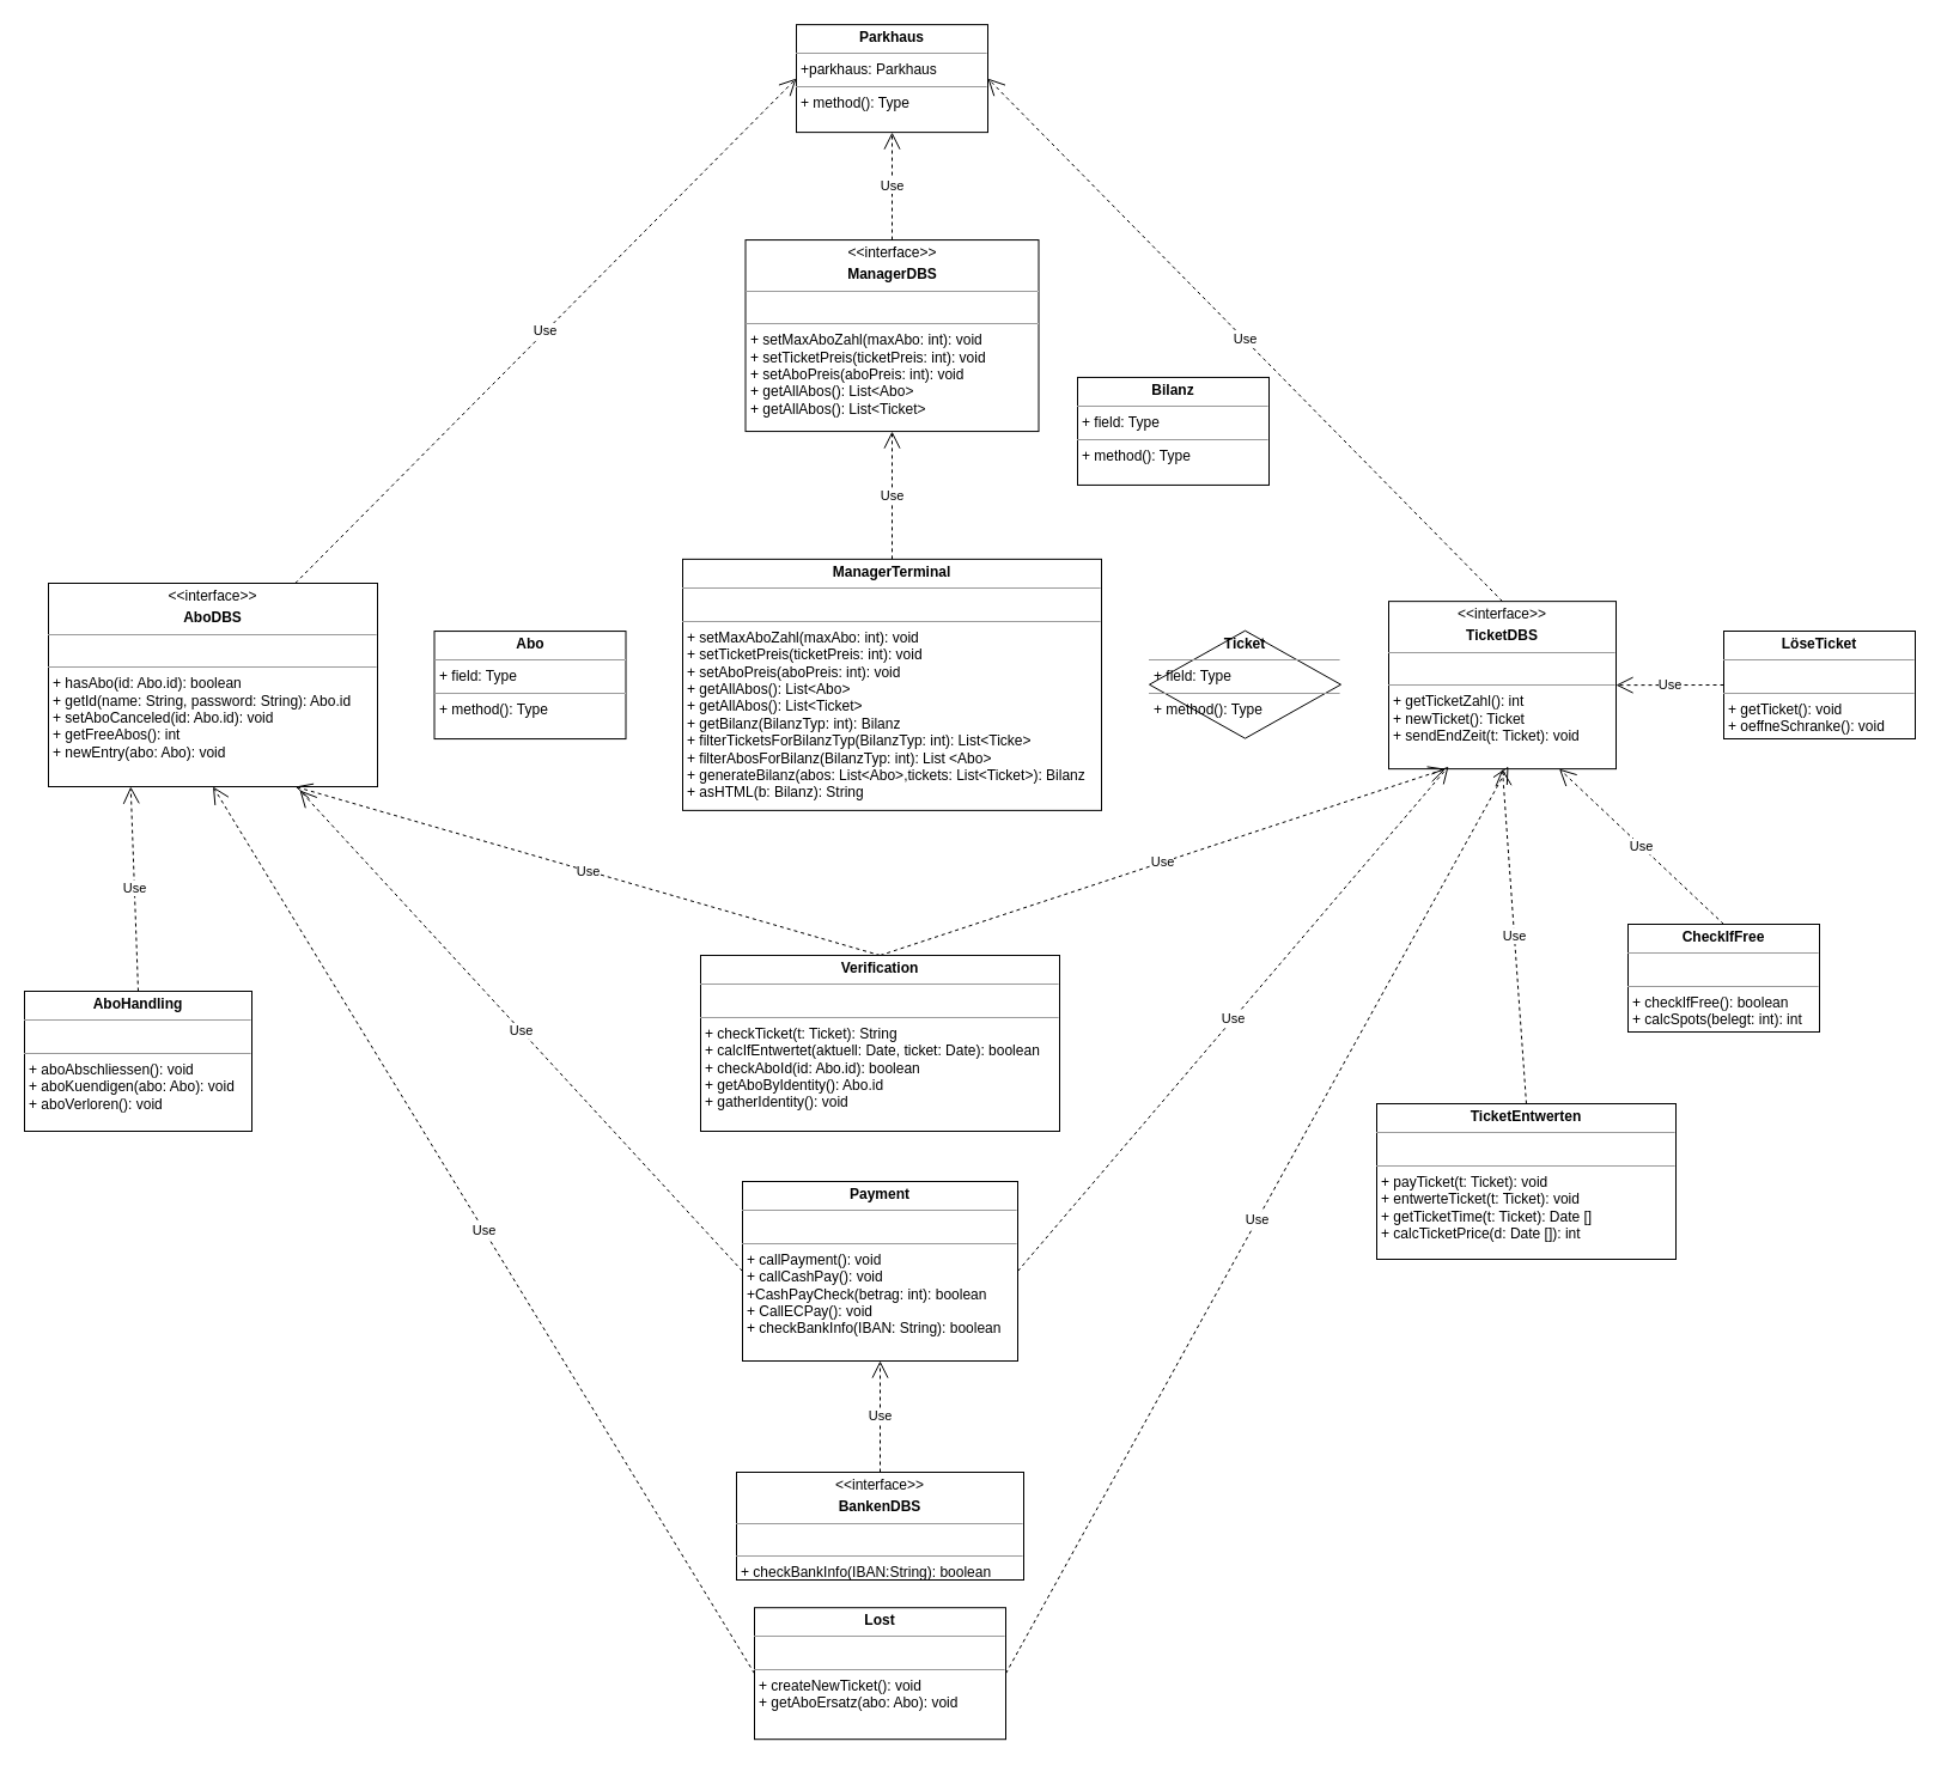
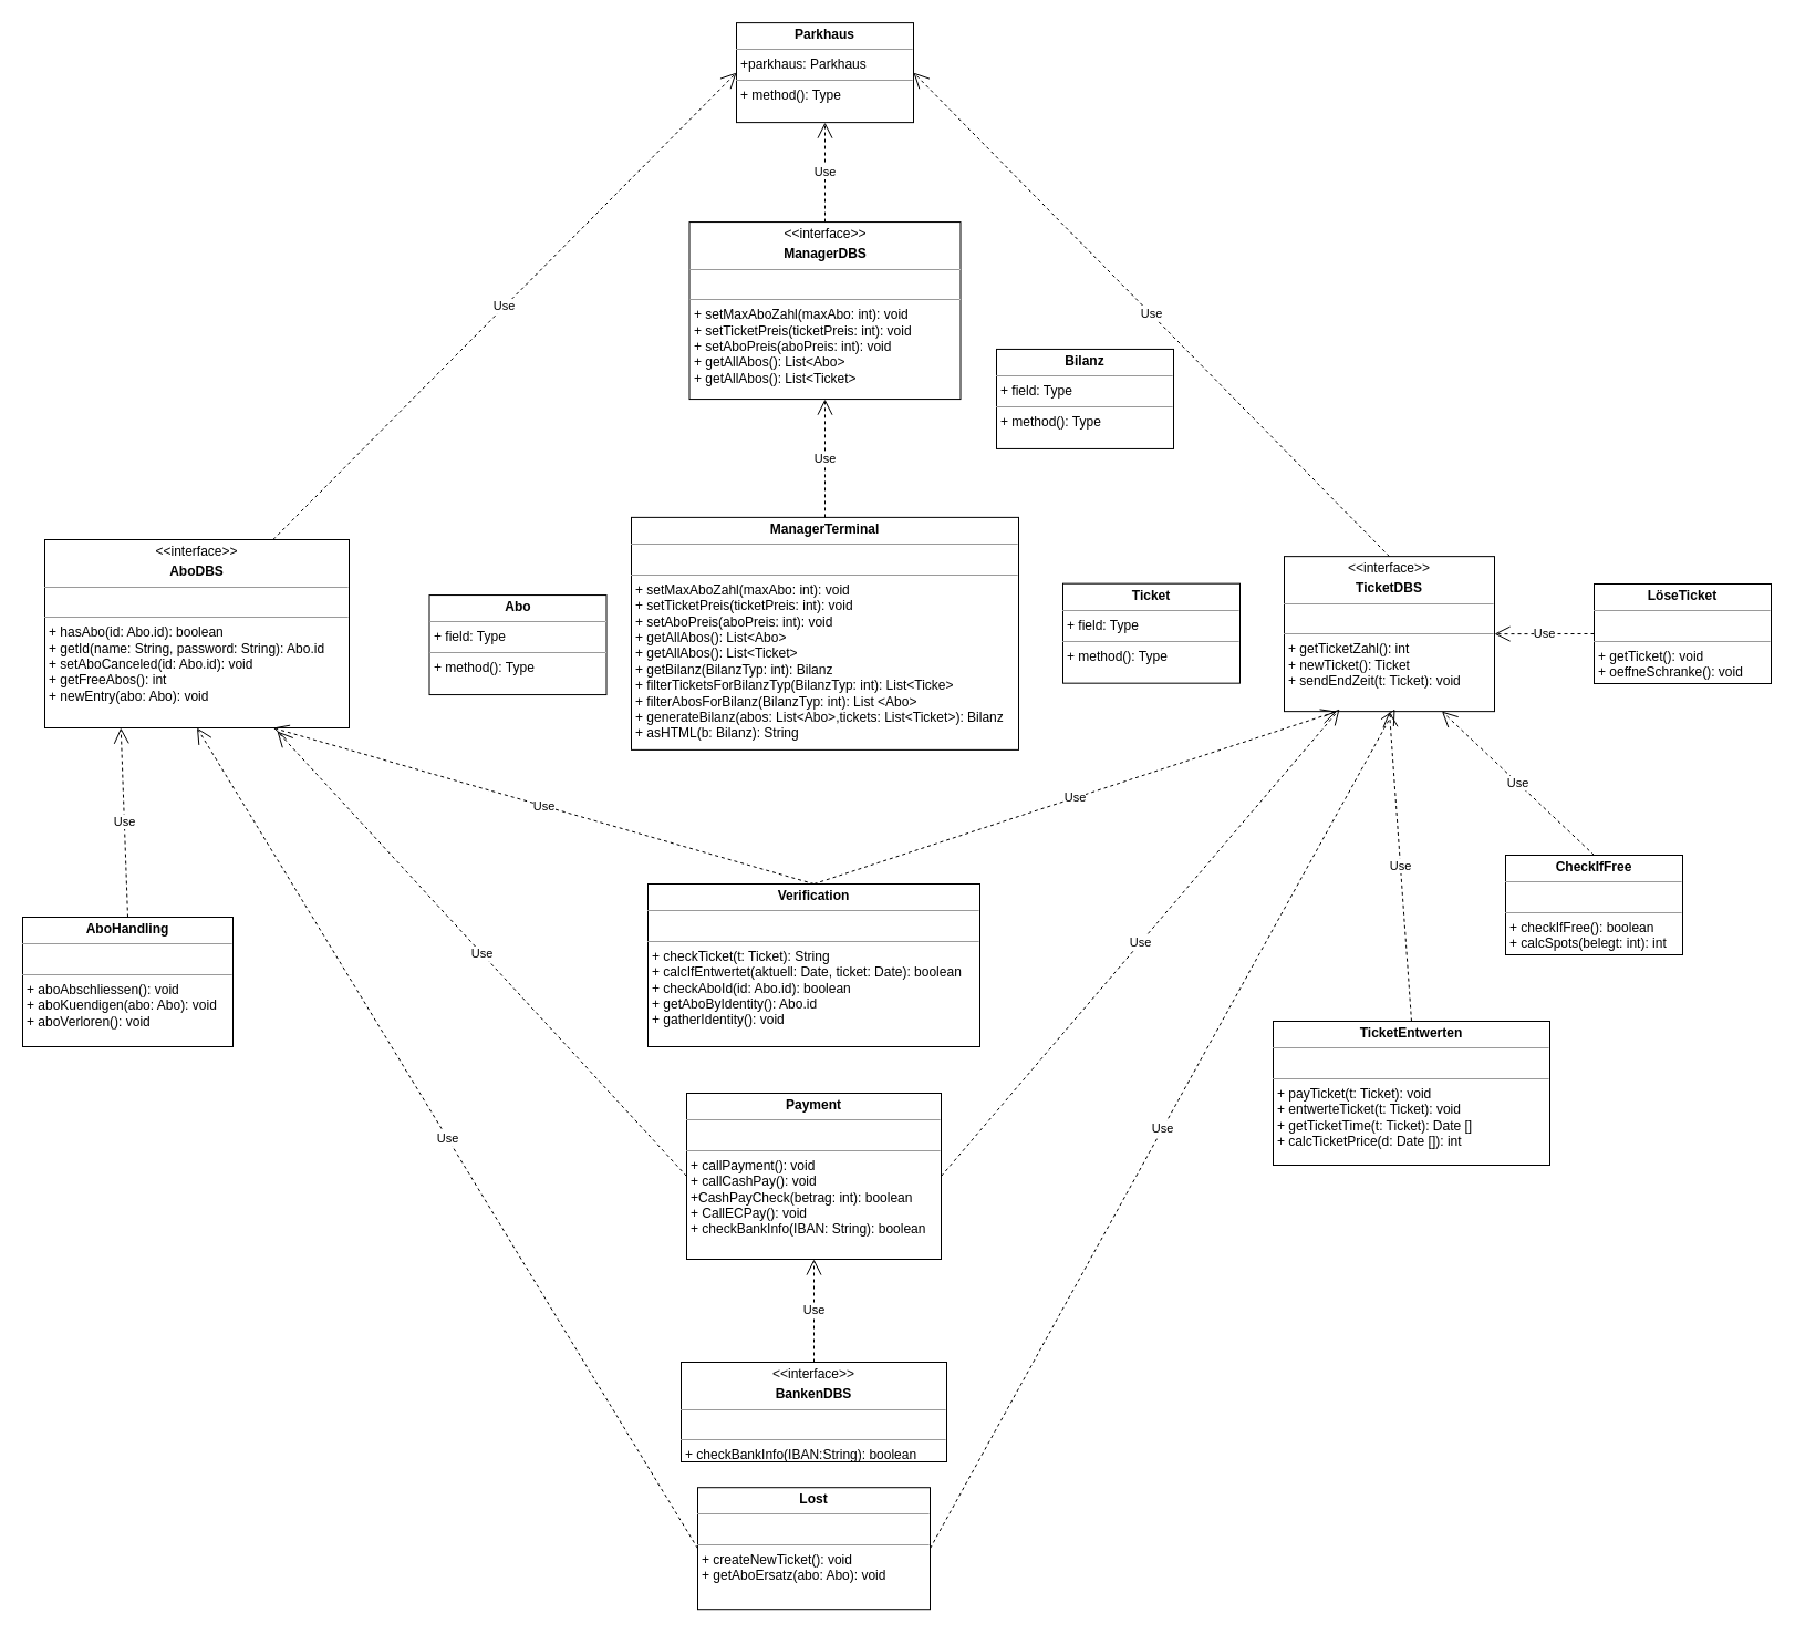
- <mxCell id="16" value="&lt;p style=&quot;margin: 0px ; margin-top: 4px ; text-align: center&quot;&gt;&lt;b&gt;Ticket&lt;/b&gt;&lt;/p&gt;&lt;hr size=&quot;1&quot;&gt;&lt;p style=&quot;margin: 0px ; margin-left: 4px&quot;&gt;+ field: Type&lt;/p&gt;&lt;hr size=&quot;1&quot;&gt;&lt;p style=&quot;margin: 0px ; margin-left: 4px&quot;&gt;+ method(): Type&lt;/p&gt;" style="rhombus;verticalAlign=top;align=left;overflow=fill;fontSize=12;fontFamily=Helvetica;html=1;" parent="1" vertex="1"><mxGeometry x="960" y="526.667" width="160" height="90" as="geometry" /></mxCell>
+ <mxCell id="16" value="&lt;p style=&quot;margin: 0px ; margin-top: 4px ; text-align: center&quot;&gt;&lt;b&gt;Ticket&lt;/b&gt;&lt;/p&gt;&lt;hr size=&quot;1&quot;&gt;&lt;p style=&quot;margin: 0px ; margin-left: 4px&quot;&gt;+ field: Type&lt;/p&gt;&lt;hr size=&quot;1&quot;&gt;&lt;p style=&quot;margin: 0px ; margin-left: 4px&quot;&gt;+ method(): Type&lt;/p&gt;" style="verticalAlign=top;align=left;overflow=fill;fontSize=12;fontFamily=Helvetica;html=1;" parent="1" vertex="1"><mxGeometry x="960" y="526.667" width="160" height="90" as="geometry" /></mxCell>
- <mxCell id="15" value="&lt;p style=&quot;margin: 0px ; margin-top: 4px ; text-align: center&quot;&gt;&lt;b&gt;Abo&lt;/b&gt;&lt;/p&gt;&lt;hr size=&quot;1&quot;&gt;&lt;p style=&quot;margin: 0px ; margin-left: 4px&quot;&gt;+ field: Type&lt;/p&gt;&lt;hr size=&quot;1&quot;&gt;&lt;p style=&quot;margin: 0px ; margin-left: 4px&quot;&gt;+ method(): Type&lt;/p&gt;" style="verticalAlign=top;align=left;overflow=fill;fontSize=12;fontFamily=Helvetica;html=1;" parent="1" vertex="1"><mxGeometry x="362.5" y="527.056" width="160" height="90" as="geometry" /></mxCell>
+ <mxCell id="15" value="&lt;p style=&quot;margin: 0px ; margin-top: 4px ; text-align: center&quot;&gt;&lt;b&gt;Abo&lt;/b&gt;&lt;/p&gt;&lt;hr size=&quot;1&quot;&gt;&lt;p style=&quot;margin: 0px ; margin-left: 4px&quot;&gt;+ field: Type&lt;/p&gt;&lt;hr size=&quot;1&quot;&gt;&lt;p style=&quot;margin: 0px ; margin-left: 4px&quot;&gt;+ method(): Type&lt;/p&gt;" style="verticalAlign=top;align=left;overflow=fill;fontSize=12;fontFamily=Helvetica;html=1;" parent="1" vertex="1"><mxGeometry x="387.5" y="537.056" width="160" height="90" as="geometry" /></mxCell>
